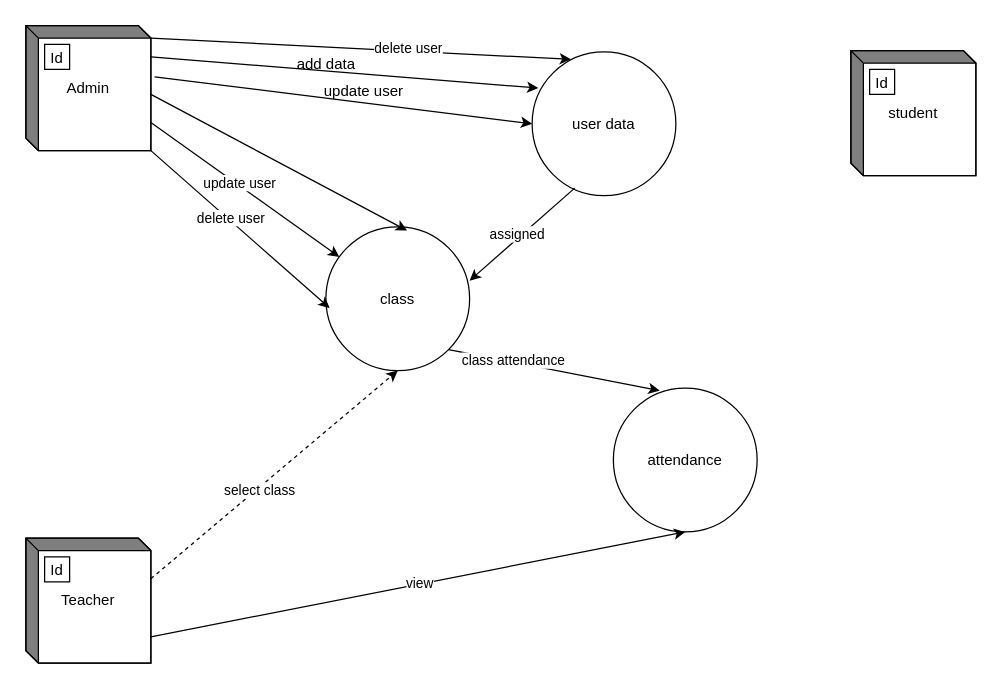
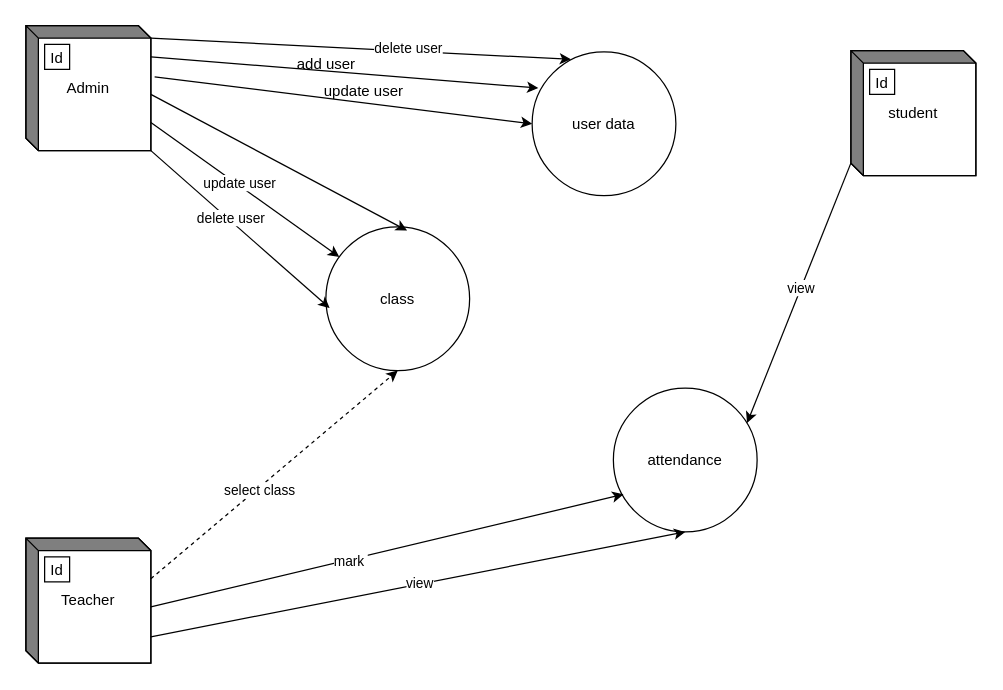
- <mxCell id="26" value="add data" style="text;html=1;align=center;verticalAlign=middle;resizable=0;points=[];autosize=1;strokeColor=none;fillColor=none;" vertex="1" parent="1"><mxGeometry x="225" y="36" width="70" height="30" as="geometry" /></mxCell>
+ <mxCell id="26" value="add user" style="text;html=1;align=center;verticalAlign=middle;resizable=0;points=[];autosize=1;strokeColor=none;fillColor=none;" vertex="1" parent="1"><mxGeometry x="225" y="36" width="70" height="30" as="geometry" /></mxCell>
- <mxCell id="11" value="" style="endArrow=classic;html=1;rounded=0;entryX=1;entryY=0.374;entryDx=0;entryDy=0;exitX=0.296;exitY=0.948;exitDx=0;exitDy=0;exitPerimeter=0;entryPerimeter=0;" edge="1" parent="1" source="9" target="10"><mxGeometry width="50" height="50" relative="1" as="geometry"><mxPoint x="360" y="310" as="sourcePoint" /><mxPoint x="410" y="260" as="targetPoint" /></mxGeometry></mxCell>
- <mxCell id="12" value="assigned" style="edgeLabel;html=1;align=center;verticalAlign=middle;resizable=0;points=[];" connectable="0" vertex="1" parent="11"><mxGeometry x="0.046" y="-3" relative="1" as="geometry"><mxPoint as="offset" /></mxGeometry></mxCell>
+ <mxCell id="19" value="" style="endArrow=classic;html=1;rounded=0;entryX=0.93;entryY=0.243;entryDx=0;entryDy=0;entryPerimeter=0;exitX=0;exitY=0;exitDx=0;exitDy=90;exitPerimeter=0;" edge="1" parent="1" source="2" target="8"><mxGeometry width="50" height="50" relative="1" as="geometry"><mxPoint x="570" y="377" as="sourcePoint" /><mxPoint x="643.045" y="347.95" as="targetPoint" /></mxGeometry></mxCell>
+ <mxCell id="20" value="view" style="edgeLabel;html=1;align=center;verticalAlign=middle;resizable=0;points=[];" connectable="0" vertex="1" parent="19"><mxGeometry x="-0.035" y="-1" relative="1" as="geometry"><mxPoint as="offset" /></mxGeometry></mxCell>
- <mxCell id="13" value="" style="endArrow=classic;html=1;rounded=0;entryX=0.322;entryY=0.017;entryDx=0;entryDy=0;exitX=1;exitY=1;exitDx=0;exitDy=0;entryPerimeter=0;" edge="1" parent="1" source="10" target="8"><mxGeometry width="50" height="50" relative="1" as="geometry"><mxPoint x="365" y="190" as="sourcePoint" /><mxPoint x="415" y="140" as="targetPoint" /></mxGeometry></mxCell>
- <mxCell id="14" value="class attendance" style="edgeLabel;html=1;align=center;verticalAlign=middle;resizable=0;points=[];" connectable="0" vertex="1" parent="13"><mxGeometry x="-0.401" y="2" relative="1" as="geometry"><mxPoint as="offset" /></mxGeometry></mxCell>
+ <mxCell id="32" value="" style="endArrow=classic;html=1;rounded=0;exitX=0;exitY=0;exitDx=100;exitDy=55;exitPerimeter=0;entryX=0.07;entryY=0.739;entryDx=0;entryDy=0;entryPerimeter=0;" edge="1" parent="1" source="4" target="8"><mxGeometry width="50" height="50" relative="1" as="geometry"><mxPoint x="121" y="521" as="sourcePoint" /><mxPoint x="356" y="473" as="targetPoint" /></mxGeometry></mxCell>
+ <mxCell id="33" value="mark&amp;nbsp;" style="edgeLabel;html=1;align=center;verticalAlign=middle;resizable=0;points=[];" connectable="0" vertex="1" parent="32"><mxGeometry x="-0.153" y="-2" relative="1" as="geometry"><mxPoint x="-1" as="offset" /></mxGeometry></mxCell>
